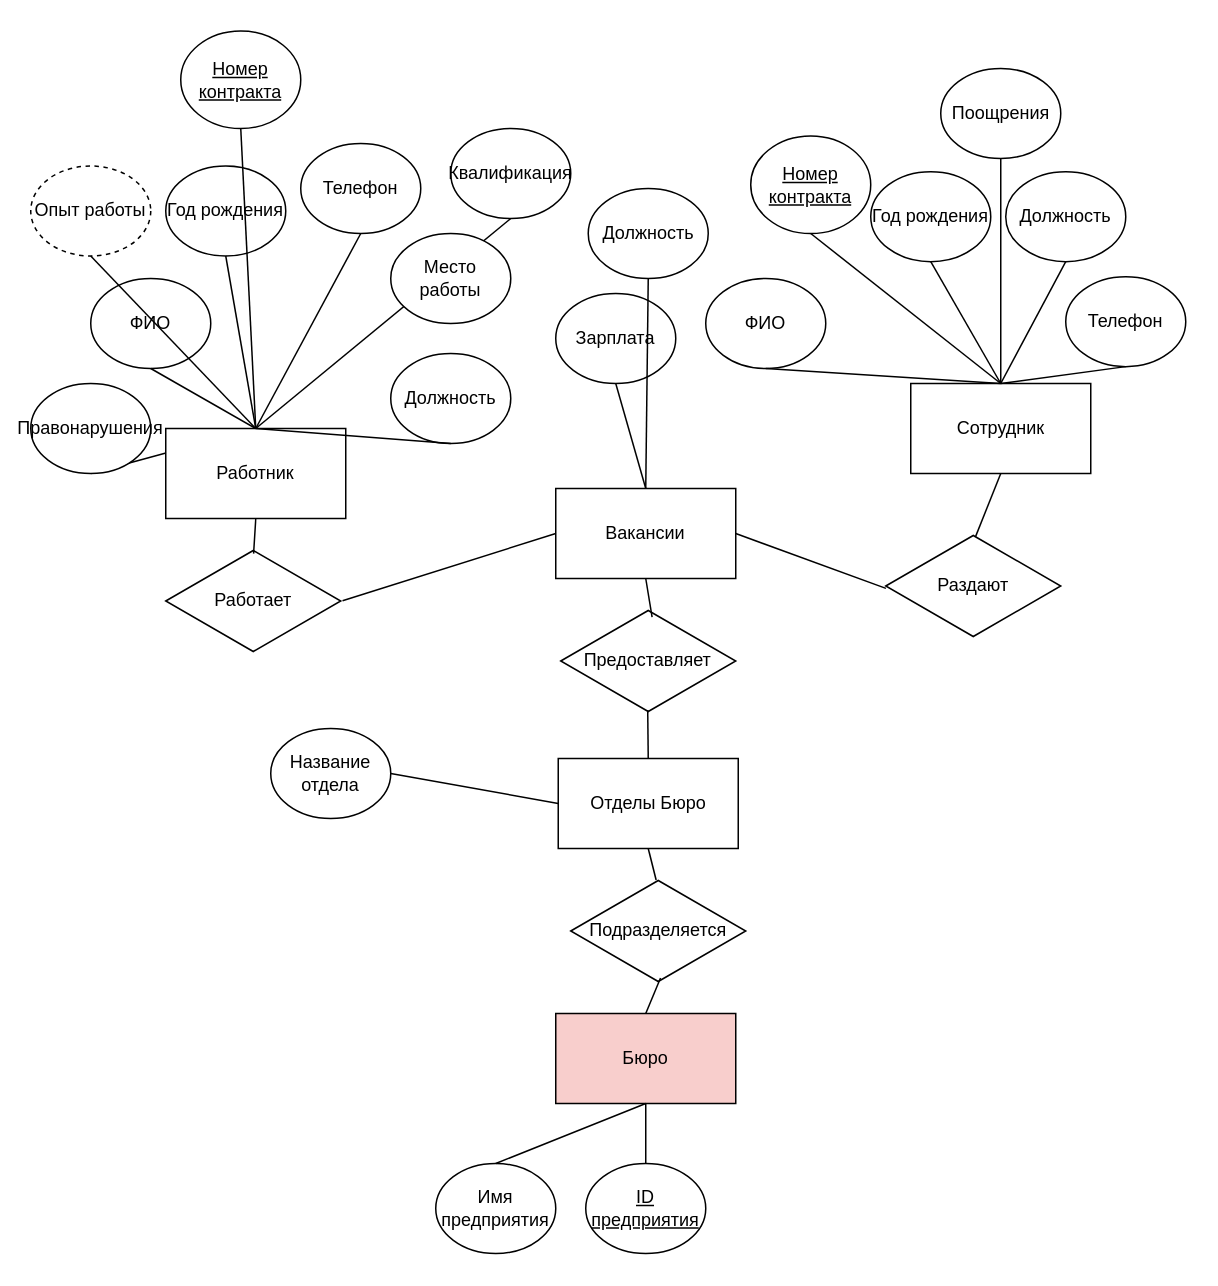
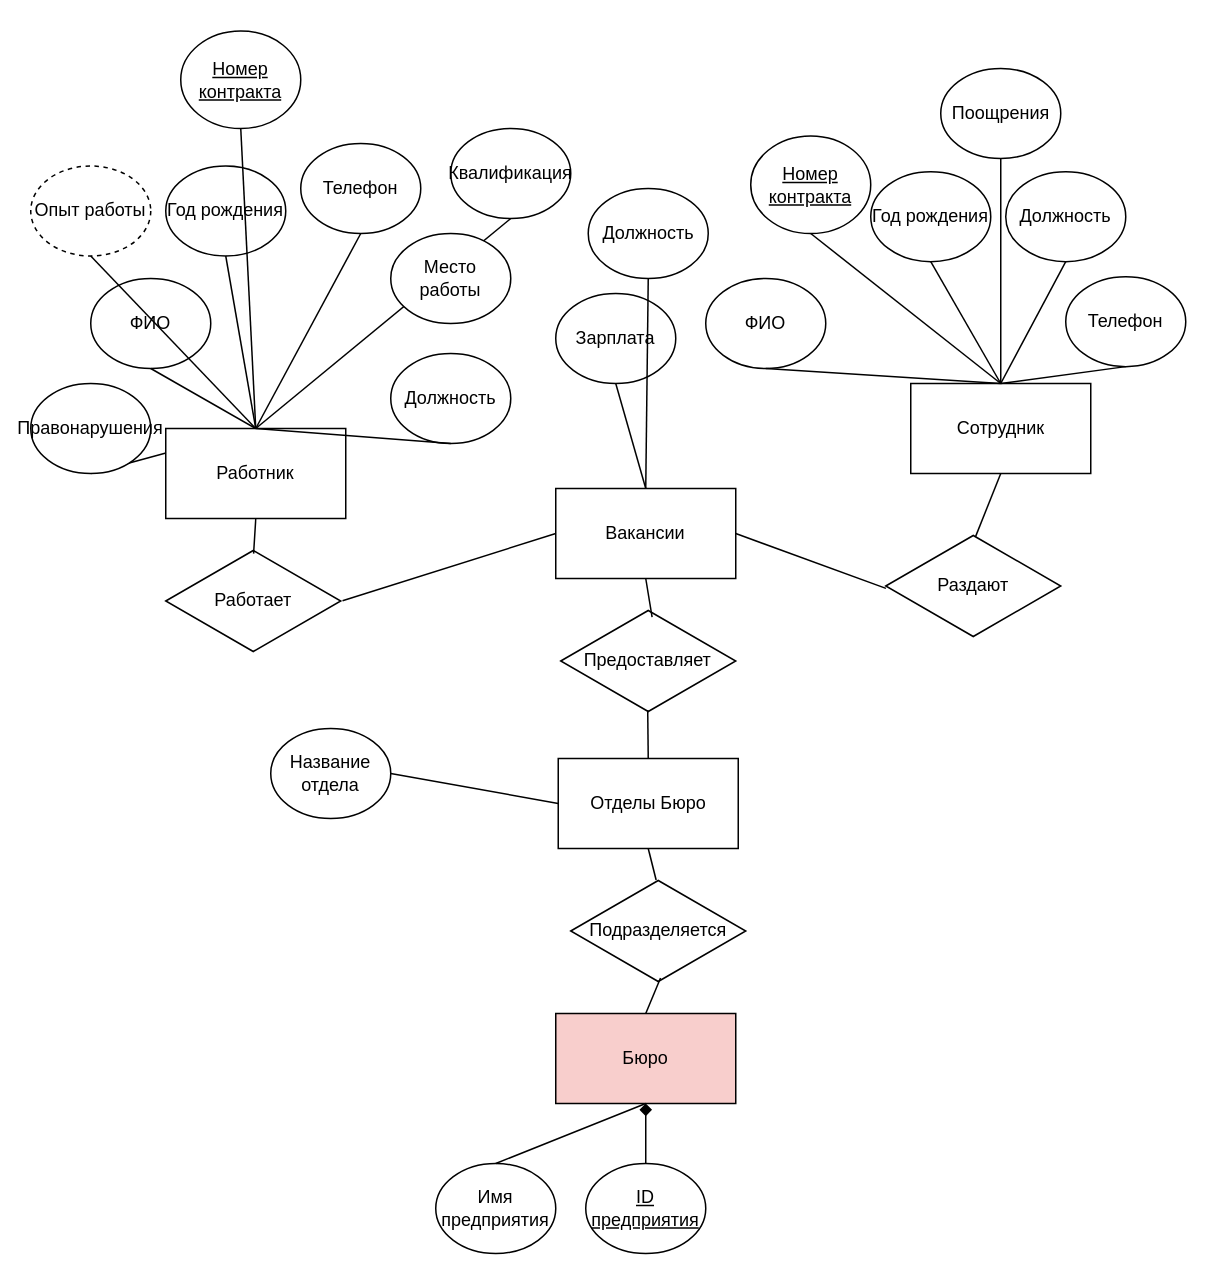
- <mxCell id="37" value="" style="endArrow=none;html=1;rounded=0;entryX=0.5;entryY=1;entryDx=0;entryDy=0;exitX=0.5;exitY=0;exitDx=0;exitDy=0;" edge="1" parent="1" source="36" target="17"><mxGeometry width="50" height="50" relative="1" as="geometry"><mxPoint x="380" y="795" as="sourcePoint" /><mxPoint x="430" y="745" as="targetPoint" /></mxGeometry></mxCell>
+ <mxCell id="37" value="" style="endArrow=diamond;html=1;rounded=0;entryX=0.5;entryY=1;entryDx=0;entryDy=0;exitX=0.5;exitY=0;exitDx=0;exitDy=0;" edge="1" parent="1" source="36" target="17"><mxGeometry width="50" height="50" relative="1" as="geometry"><mxPoint x="380" y="795" as="sourcePoint" /><mxPoint x="430" y="745" as="targetPoint" /></mxGeometry></mxCell>
